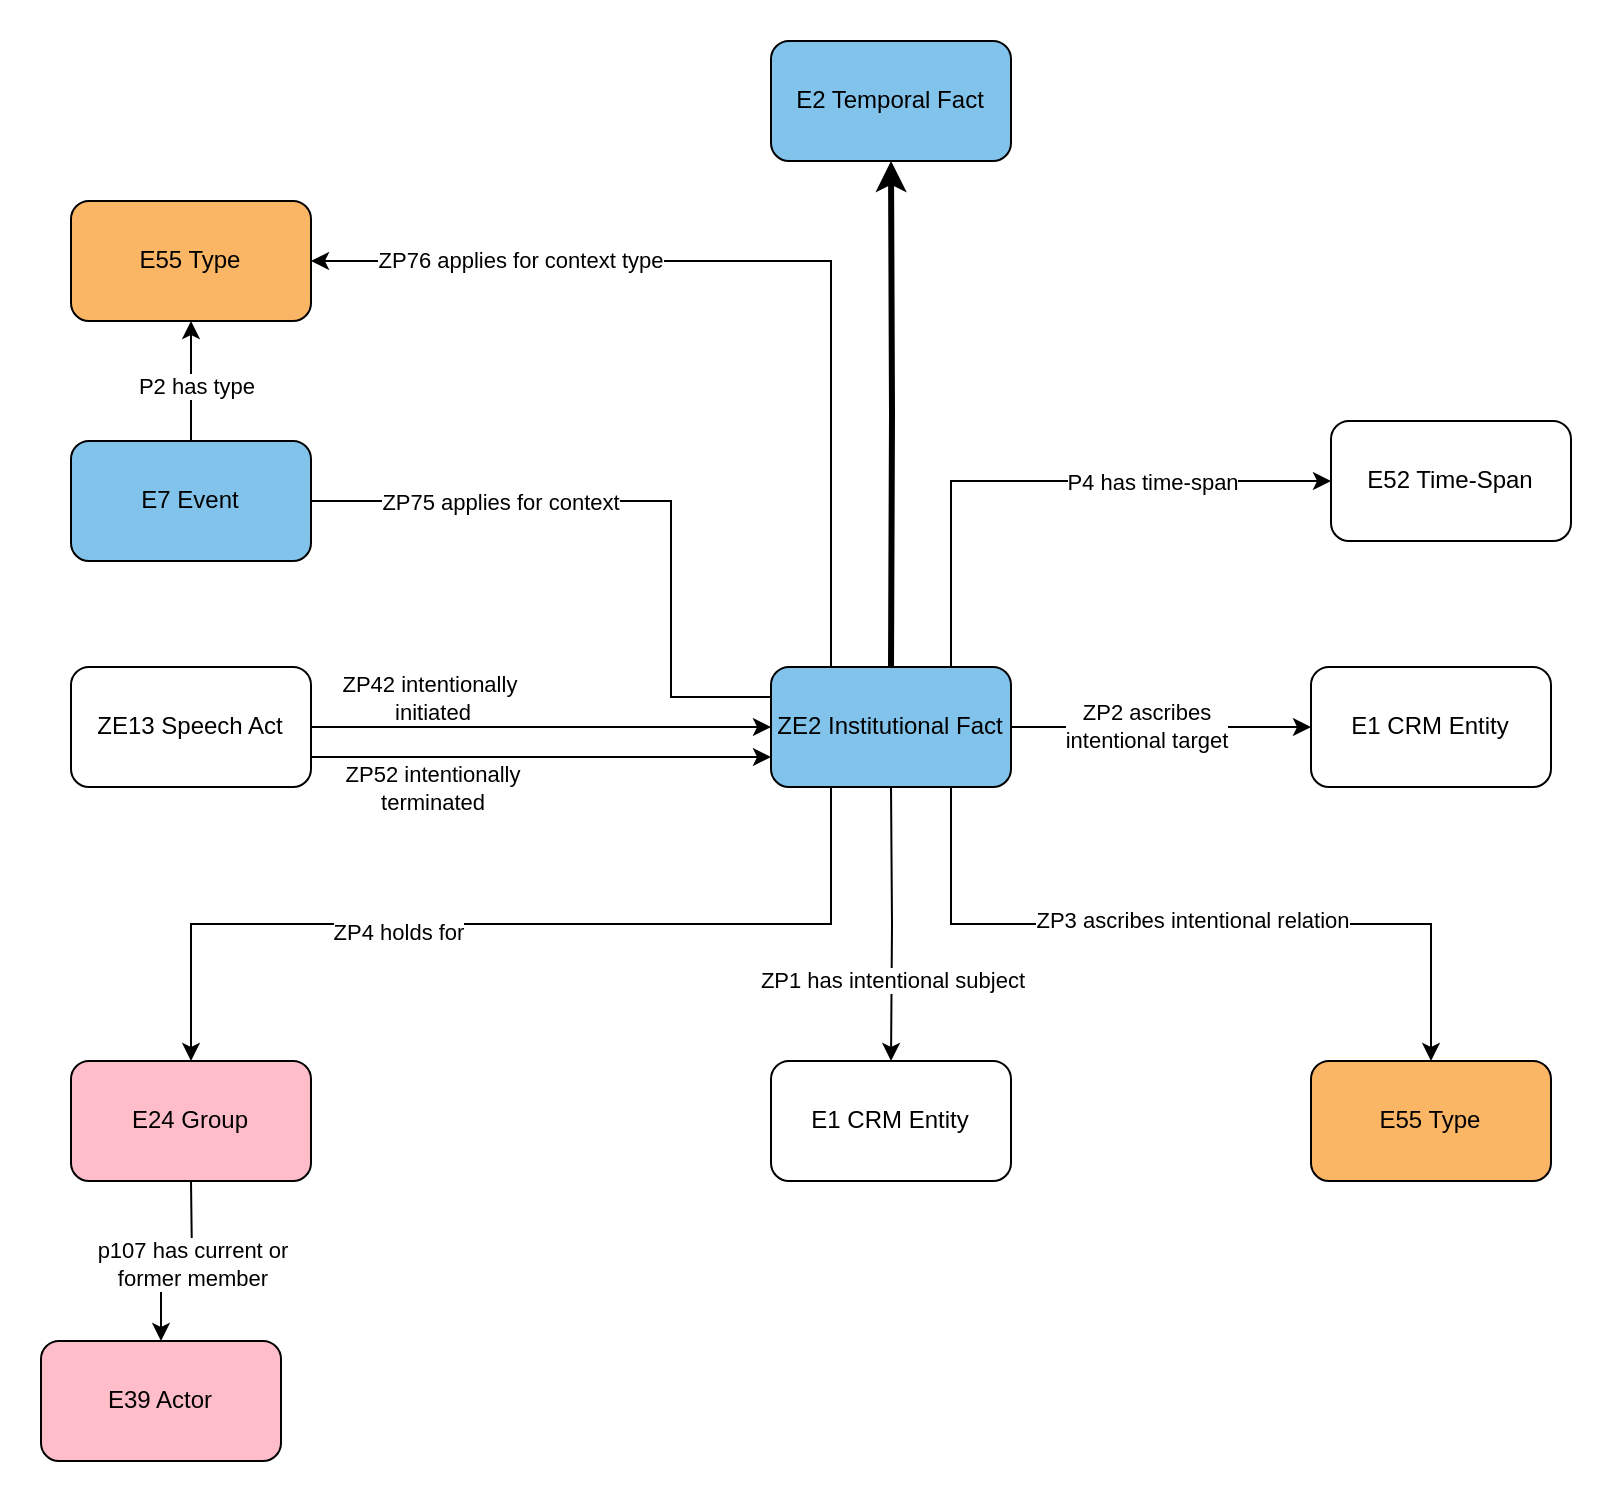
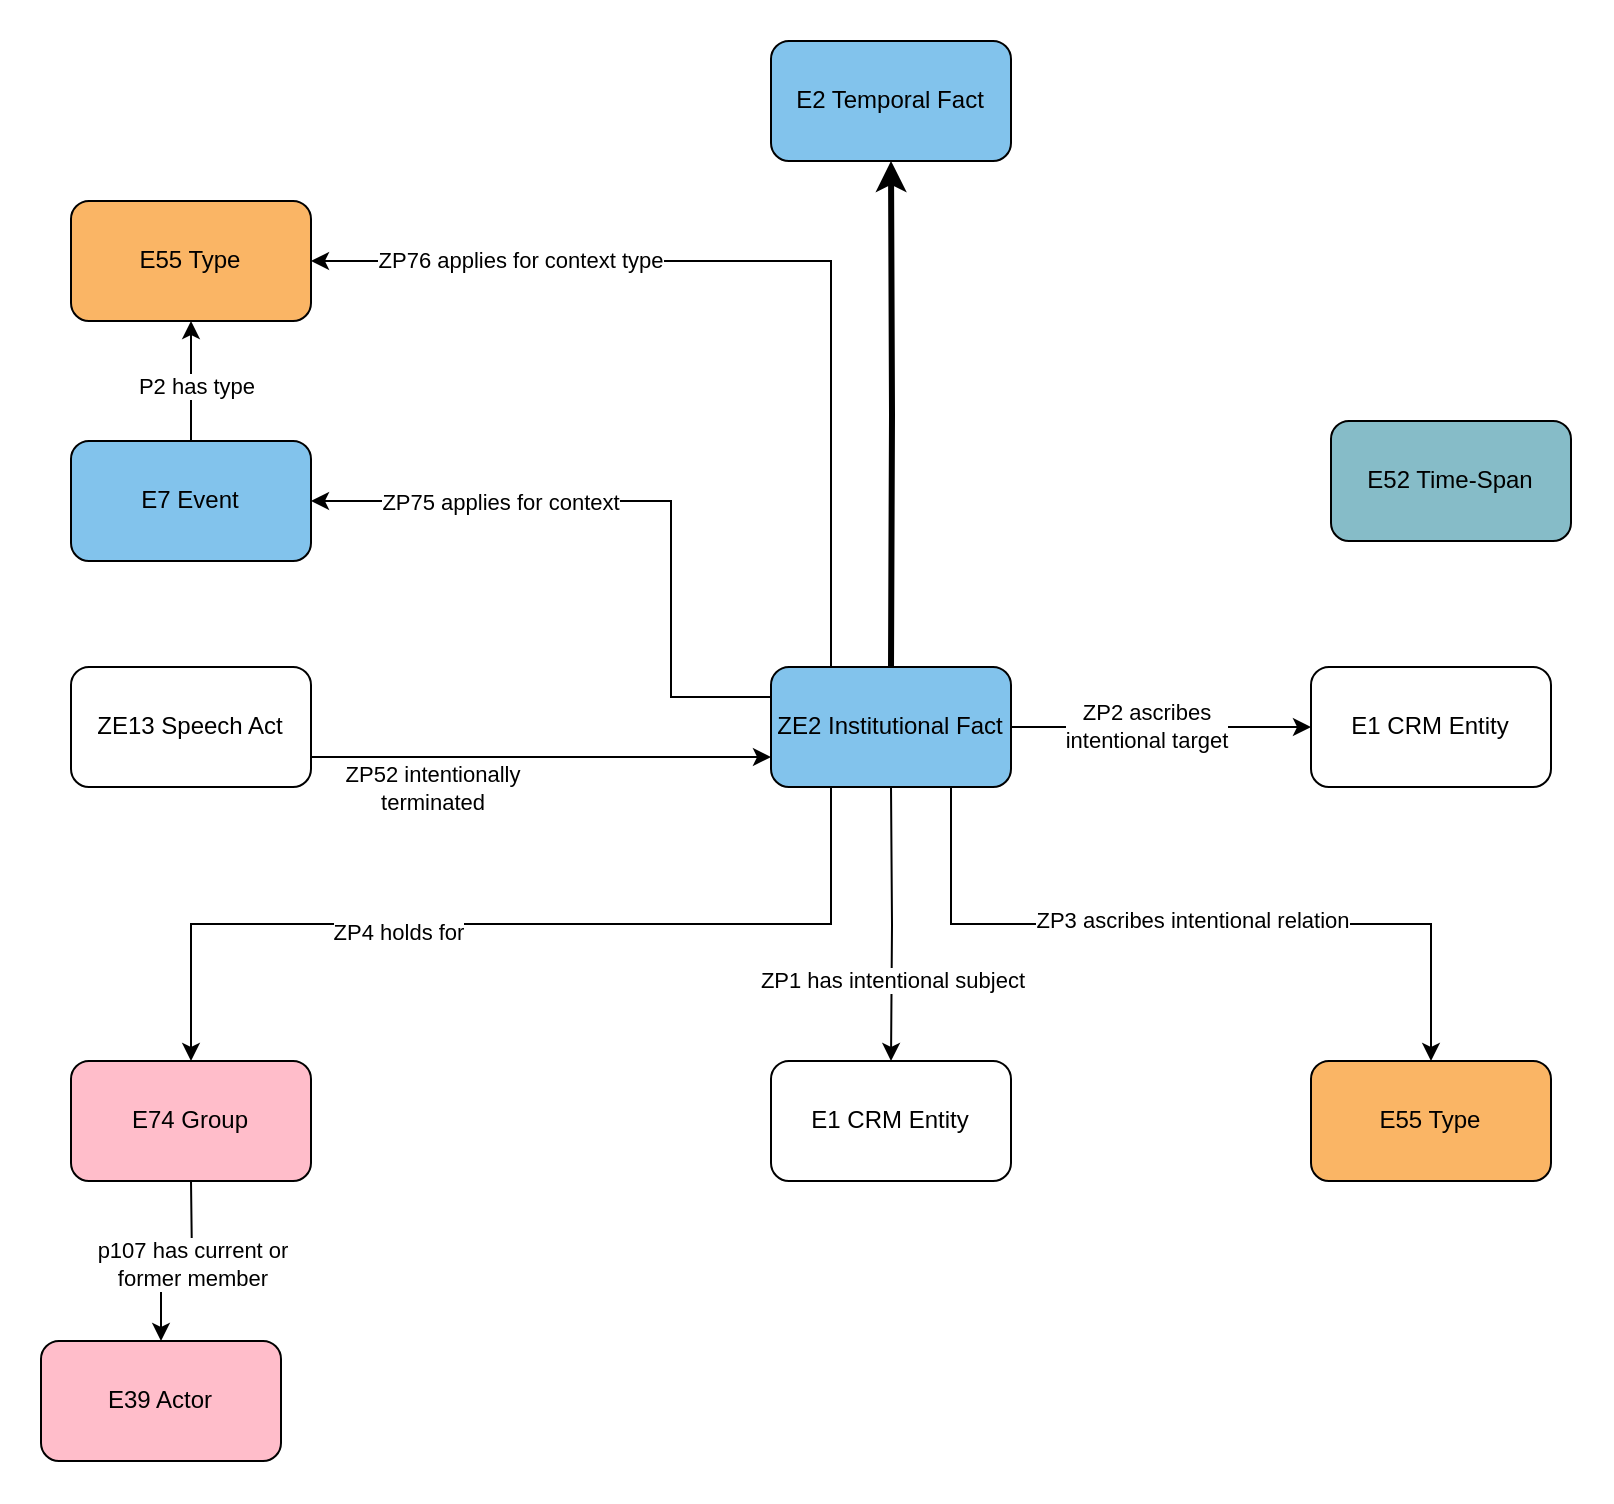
- <mxCell id="22" value="E52 Time-Span" style="rounded=1;whiteSpace=wrap;html=1;fillColor=#ffffff;" vertex="1" parent="1"><mxGeometry x="665" y="210" width="120" height="60" as="geometry" /></mxCell>
+ <mxCell id="22" value="E52 Time-Span" style="rounded=1;whiteSpace=wrap;html=1;fillColor=#86bcc8" vertex="1" parent="1"><mxGeometry x="665" y="210" width="120" height="60" as="geometry" /></mxCell>
- <mxCell id="15" style="edgeStyle=orthogonalEdgeStyle;rounded=0;orthogonalLoop=1;jettySize=auto;html=1;exitX=0;exitY=0.25;exitDx=0;exitDy=0;entryX=1;entryY=0.5;entryDx=0;entryDy=0;endArrow=none;" edge="1" parent="1" source="19" target="31"><mxGeometry relative="1" as="geometry"><Array as="points"><mxPoint x="335" y="348" /><mxPoint x="335" y="250" /></Array></mxGeometry></mxCell>
+ <mxCell id="15" style="edgeStyle=orthogonalEdgeStyle;rounded=0;orthogonalLoop=1;jettySize=auto;html=1;exitX=0;exitY=0.25;exitDx=0;exitDy=0;entryX=1;entryY=0.5;entryDx=0;entryDy=0;" edge="1" parent="1" source="19" target="31"><mxGeometry relative="1" as="geometry"><Array as="points"><mxPoint x="335" y="348" /><mxPoint x="335" y="250" /></Array></mxGeometry></mxCell>
- <mxCell id="4" style="edgeStyle=orthogonalEdgeStyle;rounded=0;orthogonalLoop=1;jettySize=auto;html=1;exitX=0.75;exitY=0;exitDx=0;exitDy=0;entryX=0;entryY=0.5;entryDx=0;entryDy=0;" edge="1" parent="1" source="19" target="22"><mxGeometry relative="1" as="geometry"><mxPoint x="475" y="333" as="sourcePoint" /></mxGeometry></mxCell>
- <mxCell id="5" value="&lt;font style=&quot;font-size: 11px;&quot;&gt;P4 has time-span&lt;/font&gt;" style="text;html=1;resizable=0;points=[];align=center;verticalAlign=middle;labelBackgroundColor=#ffffff;" connectable="0" vertex="1" parent="4"><mxGeometry x="-0.33" y="-3" relative="1" as="geometry"><mxPoint x="98" y="-3" as="offset" /></mxGeometry></mxCell>
- <mxCell id="13" style="edgeStyle=orthogonalEdgeStyle;rounded=0;orthogonalLoop=1;jettySize=auto;html=1;exitX=1;exitY=0.5;exitDx=0;exitDy=0;entryX=0;entryY=0.5;entryDx=0;entryDy=0;" edge="1" parent="1" source="20" target="19"><mxGeometry relative="1" as="geometry"><mxPoint x="235" y="363" as="sourcePoint" /><mxPoint x="385" y="348" as="targetPoint" /></mxGeometry></mxCell>
- <mxCell id="14" value="ZP42 intentionally&amp;nbsp;&lt;br&gt;initiated" style="edgeLabel;html=1;align=center;verticalAlign=middle;resizable=0;points=[];" connectable="0" vertex="1" parent="13"><mxGeometry x="-0.216" y="-1" relative="1" as="geometry"><mxPoint x="-30" y="-16" as="offset" /></mxGeometry></mxCell>
- <mxCell id="21" value="E24 Group" style="rounded=1;whiteSpace=wrap;html=1;fillColor=#ffbdca" vertex="1" parent="1"><mxGeometry x="35" y="530" width="120" height="60" as="geometry" /></mxCell>
+ <mxCell id="21" value="E74 Group" style="rounded=1;whiteSpace=wrap;html=1;fillColor=#ffbdca" vertex="1" parent="1"><mxGeometry x="35" y="530" width="120" height="60" as="geometry" /></mxCell>
